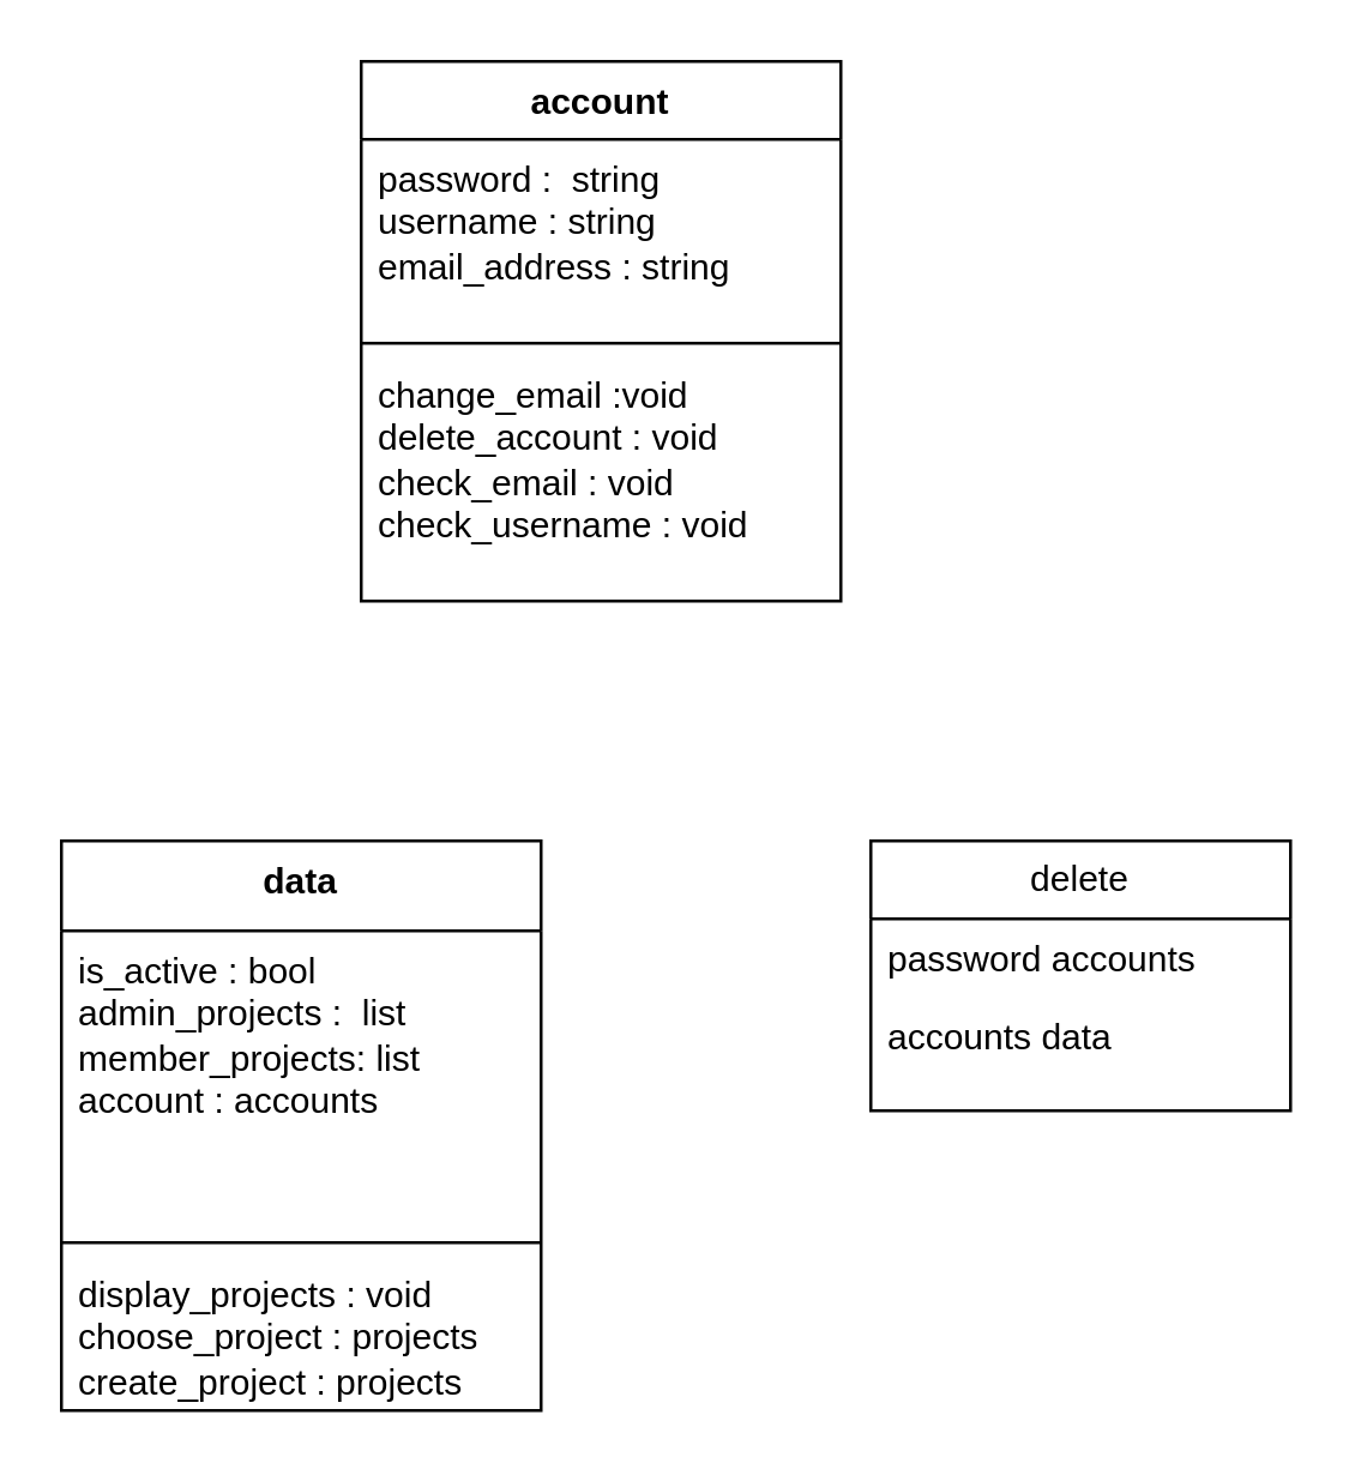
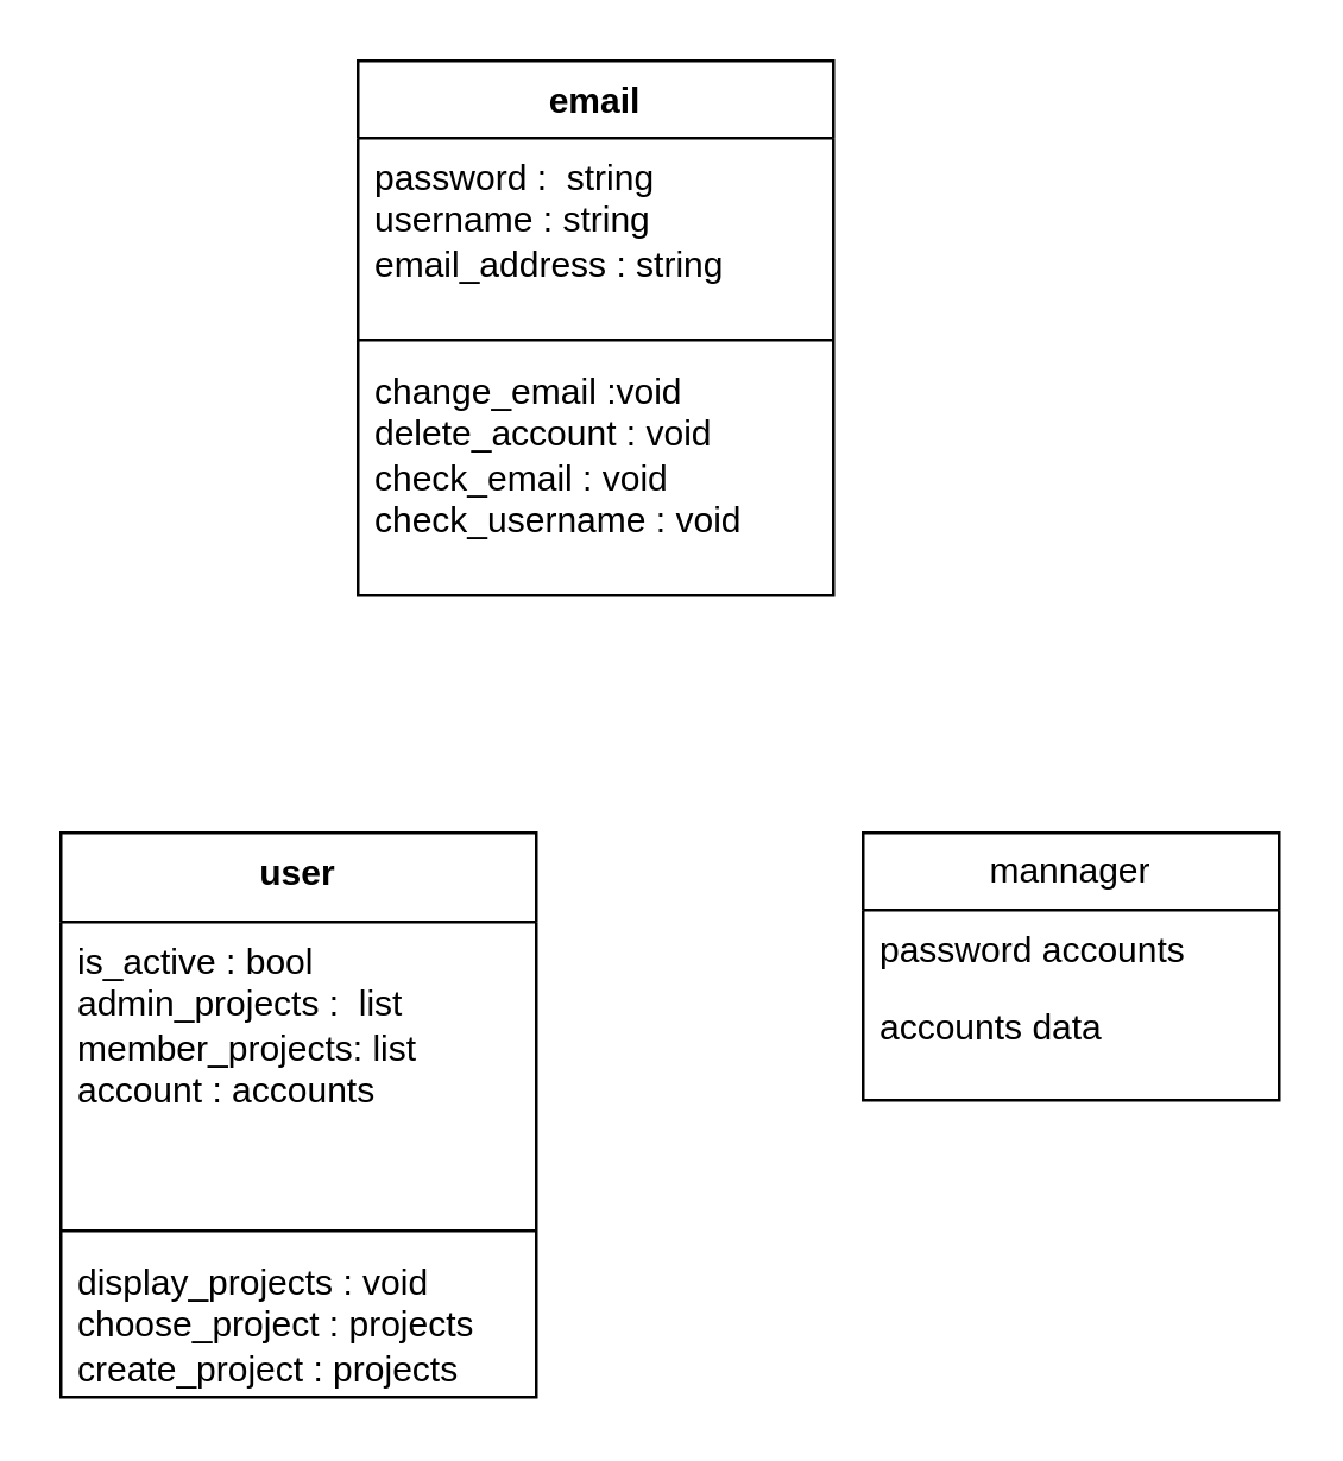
- <mxCell id="9" value="account" style="swimlane;fontStyle=1;align=center;verticalAlign=top;childLayout=stackLayout;horizontal=1;startSize=26;horizontalStack=0;resizeParent=1;resizeParentMax=0;resizeLast=0;collapsible=1;marginBottom=0;whiteSpace=wrap;html=1;" vertex="1" parent="1"><mxGeometry x="120" y="20" width="160" height="180" as="geometry" /></mxCell>
+ <mxCell id="9" value="email" style="swimlane;fontStyle=1;align=center;verticalAlign=top;childLayout=stackLayout;horizontal=1;startSize=26;horizontalStack=0;resizeParent=1;resizeParentMax=0;resizeLast=0;collapsible=1;marginBottom=0;whiteSpace=wrap;html=1;" vertex="1" parent="1"><mxGeometry x="120" y="20" width="160" height="180" as="geometry" /></mxCell>
- <mxCell id="6" value="delete" style="swimlane;fontStyle=0;childLayout=stackLayout;horizontal=1;startSize=26;fillColor=none;horizontalStack=0;resizeParent=1;resizeParentMax=0;resizeLast=0;collapsible=1;marginBottom=0;whiteSpace=wrap;html=1;" vertex="1" parent="1"><mxGeometry x="290" y="280" width="140" height="90" as="geometry" /></mxCell>
+ <mxCell id="6" value="mannager" style="swimlane;fontStyle=0;childLayout=stackLayout;horizontal=1;startSize=26;fillColor=none;horizontalStack=0;resizeParent=1;resizeParentMax=0;resizeLast=0;collapsible=1;marginBottom=0;whiteSpace=wrap;html=1;" vertex="1" parent="1"><mxGeometry x="290" y="280" width="140" height="90" as="geometry" /></mxCell>
- <mxCell id="2" value="data" style="swimlane;fontStyle=1;align=center;verticalAlign=top;childLayout=stackLayout;horizontal=1;startSize=30;horizontalStack=0;resizeParent=1;resizeParentMax=0;resizeLast=0;collapsible=1;marginBottom=0;whiteSpace=wrap;html=1;" vertex="1" parent="1"><mxGeometry x="20" y="280" width="160" height="190" as="geometry" /></mxCell>
+ <mxCell id="2" value="user" style="swimlane;fontStyle=1;align=center;verticalAlign=top;childLayout=stackLayout;horizontal=1;startSize=30;horizontalStack=0;resizeParent=1;resizeParentMax=0;resizeLast=0;collapsible=1;marginBottom=0;whiteSpace=wrap;html=1;" vertex="1" parent="1"><mxGeometry x="20" y="280" width="160" height="190" as="geometry" /></mxCell>
